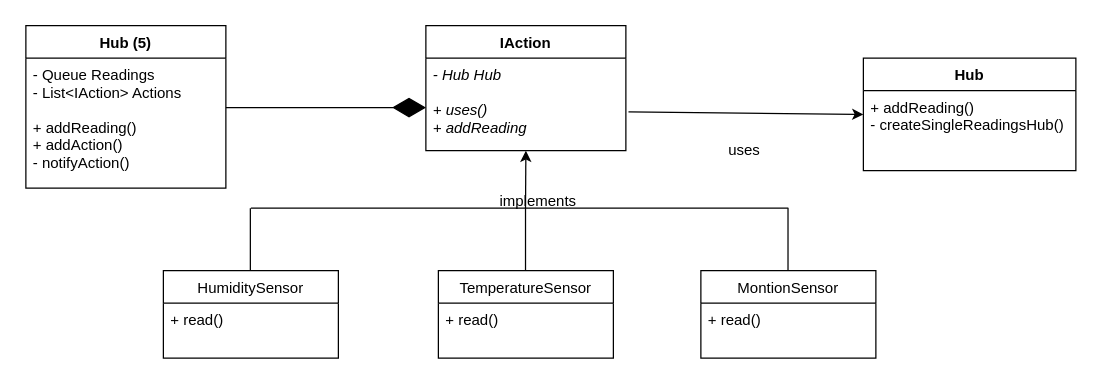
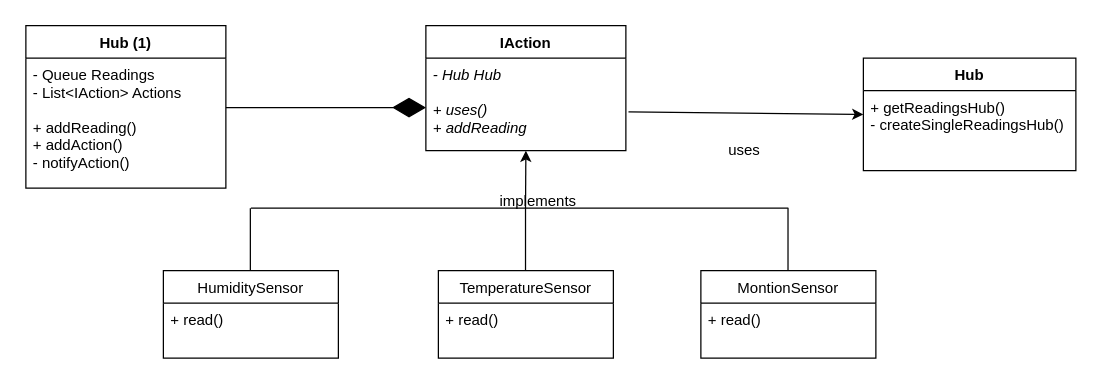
- <mxCell id="21" value="Hub (5)" style="swimlane;fontStyle=1;align=center;verticalAlign=top;childLayout=stackLayout;horizontal=1;startSize=26;horizontalStack=0;resizeParent=1;resizeParentMax=0;resizeLast=0;collapsible=1;marginBottom=0;" parent="1" vertex="1"><mxGeometry x="20" y="20" width="160" height="130" as="geometry" /></mxCell>
+ <mxCell id="21" value="Hub (1)" style="swimlane;fontStyle=1;align=center;verticalAlign=top;childLayout=stackLayout;horizontal=1;startSize=26;horizontalStack=0;resizeParent=1;resizeParentMax=0;resizeLast=0;collapsible=1;marginBottom=0;" parent="1" vertex="1"><mxGeometry x="20" y="20" width="160" height="130" as="geometry" /></mxCell>
- <mxCell id="12" value="+ addReading()&#10;- createSingleReadingsHub()" style="text;strokeColor=none;fillColor=none;align=left;verticalAlign=top;spacingLeft=4;spacingRight=4;overflow=hidden;rotatable=0;points=[[0,0.5],[1,0.5]];portConstraint=eastwest;" parent="11" vertex="1"><mxGeometry y="26" width="170" height="64" as="geometry" /></mxCell>
+ <mxCell id="12" value="+ getReadingsHub()&#10;- createSingleReadingsHub()" style="text;strokeColor=none;fillColor=none;align=left;verticalAlign=top;spacingLeft=4;spacingRight=4;overflow=hidden;rotatable=0;points=[[0,0.5],[1,0.5]];portConstraint=eastwest;" parent="11" vertex="1"><mxGeometry y="26" width="170" height="64" as="geometry" /></mxCell>
